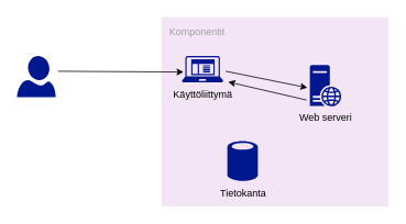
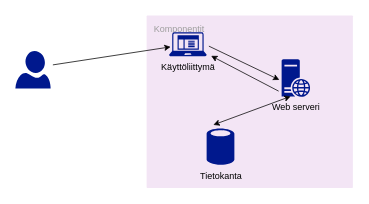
- <mxCell id="3" value="Käyttöliittymä" style="sketch=0;aspect=fixed;pointerEvents=1;shadow=0;dashed=0;html=1;strokeColor=none;labelPosition=center;verticalLabelPosition=bottom;verticalAlign=top;align=center;fillColor=#00188D;shape=mxgraph.mscae.enterprise.client_application" vertex="1" parent="1"><mxGeometry x="220" y="67.5" width="50" height="32" as="geometry" /></mxCell>
+ <mxCell id="3" value="Käyttöliittymä" style="sketch=0;aspect=fixed;pointerEvents=1;shadow=0;dashed=0;html=1;strokeColor=none;labelPosition=center;verticalLabelPosition=bottom;verticalAlign=top;align=center;fillColor=#00188D;shape=mxgraph.mscae.enterprise.client_application" vertex="1" parent="1"><mxGeometry x="225" y="42.5" width="50" height="32" as="geometry" /></mxCell>
+ <mxCell id="9" value="" style="endArrow=classic;startArrow=classic;html=1;rounded=0;entryX=0.243;entryY=-0.08;entryDx=0;entryDy=0;entryPerimeter=0;exitX=0.316;exitY=0.99;exitDx=0;exitDy=0;exitPerimeter=0;" edge="1" parent="1" source="7" target="6"><mxGeometry width="50" height="50" relative="1" as="geometry"><mxPoint x="330" y="240" as="sourcePoint" /><mxPoint x="380" y="190" as="targetPoint" /></mxGeometry></mxCell>
